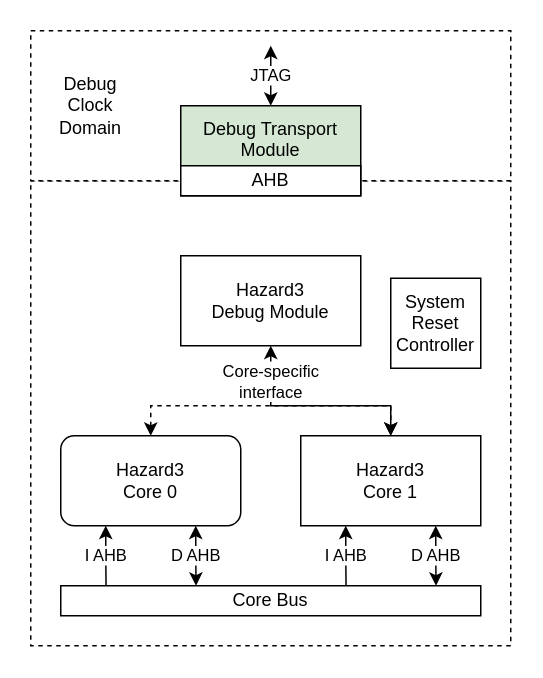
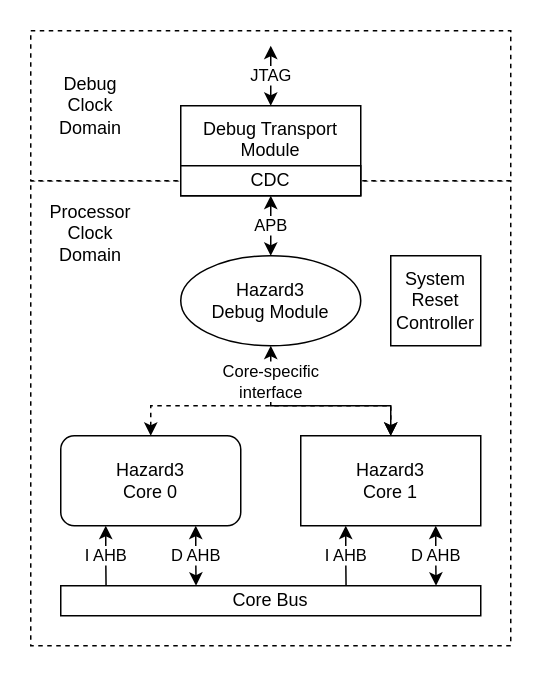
- <mxCell id="6" value="&lt;div&gt;Debug Transport Module&lt;/div&gt;&lt;div&gt;&lt;br&gt;&lt;/div&gt;" style="rounded=0;whiteSpace=wrap;html=1;fillColor=#d5e8d4;" vertex="1" parent="1"><mxGeometry x="120" y="70" width="120" height="60" as="geometry" /></mxCell>
+ <mxCell id="6" value="&lt;div&gt;Debug Transport Module&lt;/div&gt;&lt;div&gt;&lt;br&gt;&lt;/div&gt;" style="rounded=0;whiteSpace=wrap;html=1;" vertex="1" parent="1"><mxGeometry x="120" y="70" width="120" height="60" as="geometry" /></mxCell>
- <mxCell id="17" value="AHB" style="rounded=0;whiteSpace=wrap;html=1;" vertex="1" parent="1"><mxGeometry x="120" y="110" width="120" height="20" as="geometry" /></mxCell>
+ <mxCell id="17" value="CDC" style="rounded=0;whiteSpace=wrap;html=1;" vertex="1" parent="1"><mxGeometry x="120" y="110" width="120" height="20" as="geometry" /></mxCell>
+ <mxCell id="4" value="APB" style="edgeStyle=orthogonalEdgeStyle;rounded=0;orthogonalLoop=1;jettySize=auto;html=1;exitX=0.5;exitY=1;exitDx=0;exitDy=0;entryX=0.5;entryY=0;entryDx=0;entryDy=0;startArrow=classic;startFill=1;" edge="1" parent="1" source="6" target="8"><mxGeometry relative="1" as="geometry" /></mxCell>
+ <mxCell id="19" value="Processor Clock Domain" style="text;html=1;strokeColor=none;fillColor=none;align=center;verticalAlign=middle;whiteSpace=wrap;rounded=0;dashed=1;" vertex="1" parent="1"><mxGeometry x="30" y="140" width="60" height="30" as="geometry" /></mxCell>
- <mxCell id="8" value="&lt;div&gt;Hazard3&lt;/div&gt;&lt;div&gt;Debug Module&lt;/div&gt;" style="rounded=0;whiteSpace=wrap;html=1;" vertex="1" parent="1"><mxGeometry x="120" y="170" width="120" height="60" as="geometry" /></mxCell>
+ <mxCell id="8" value="&lt;div&gt;Hazard3&lt;/div&gt;&lt;div&gt;Debug Module&lt;/div&gt;" style="ellipse;whiteSpace=wrap;html=1;" vertex="1" parent="1"><mxGeometry x="120" y="170" width="120" height="60" as="geometry" /></mxCell>
- <mxCell id="16" value="System Reset Controller" style="rounded=0;whiteSpace=wrap;html=1;" vertex="1" parent="1"><mxGeometry x="260" y="185" width="60" height="60" as="geometry" /></mxCell>
+ <mxCell id="16" value="System Reset Controller" style="rounded=0;whiteSpace=wrap;html=1;" vertex="1" parent="1"><mxGeometry x="260" y="170" width="60" height="60" as="geometry" /></mxCell>
